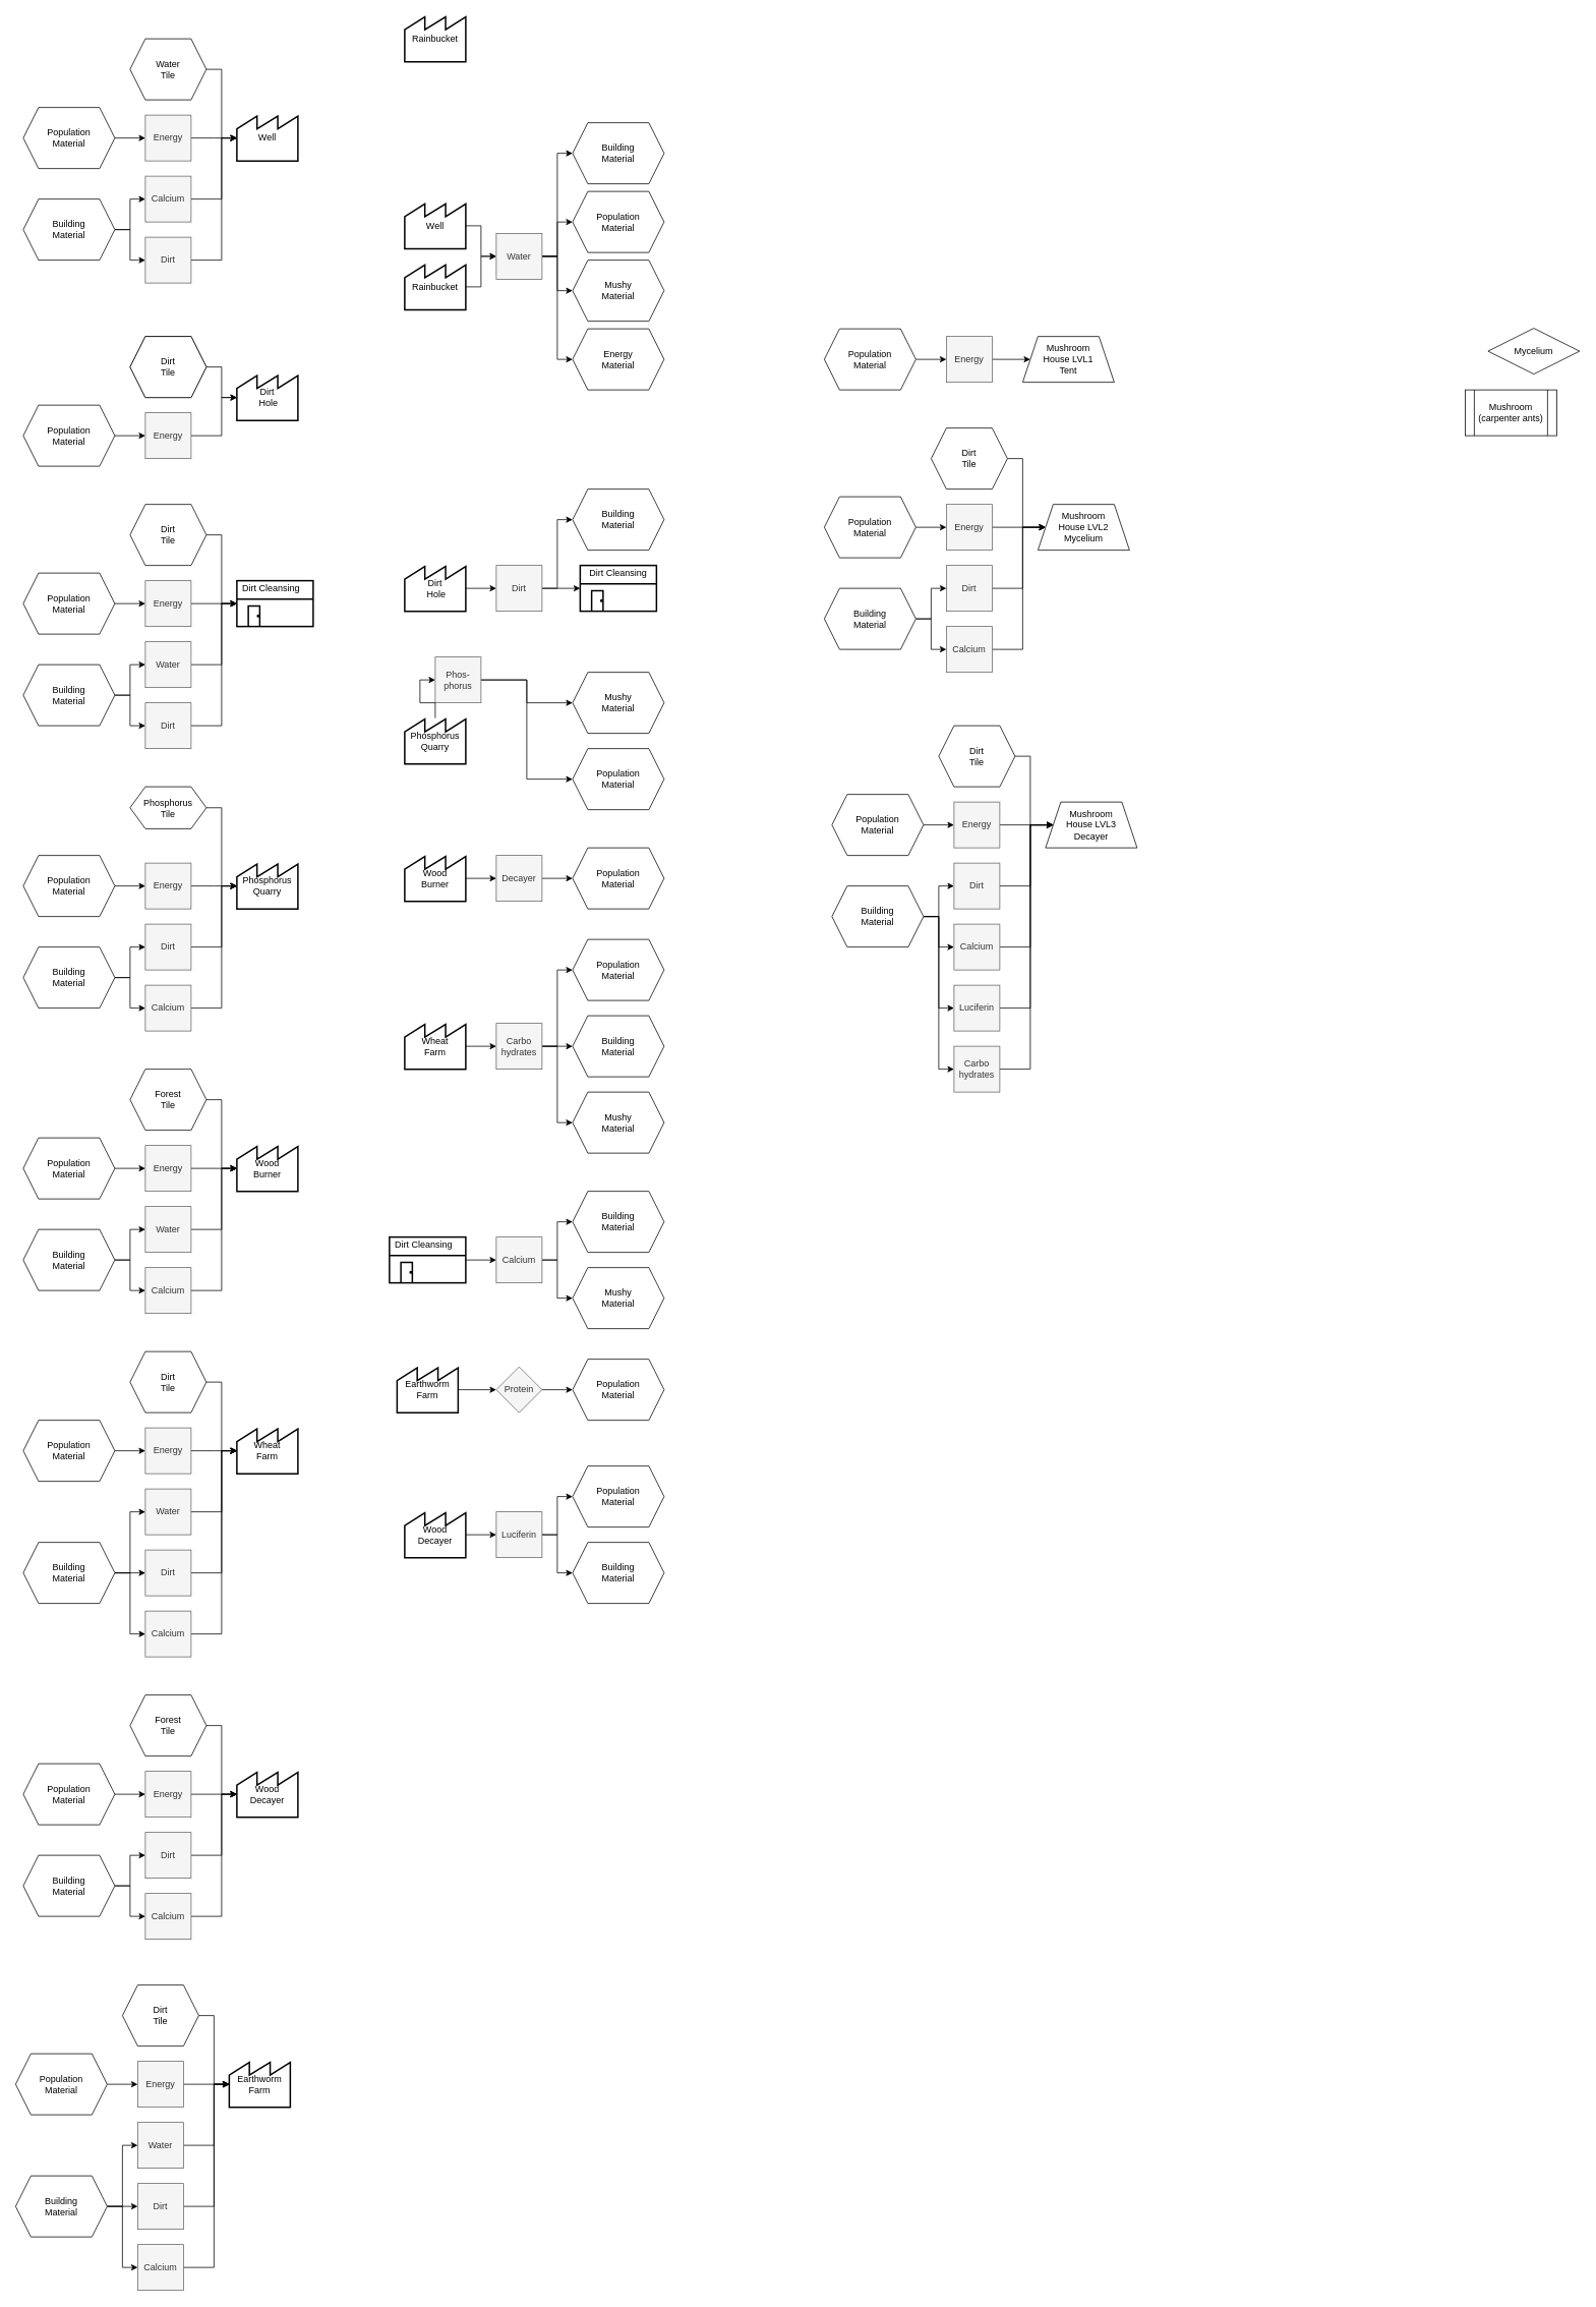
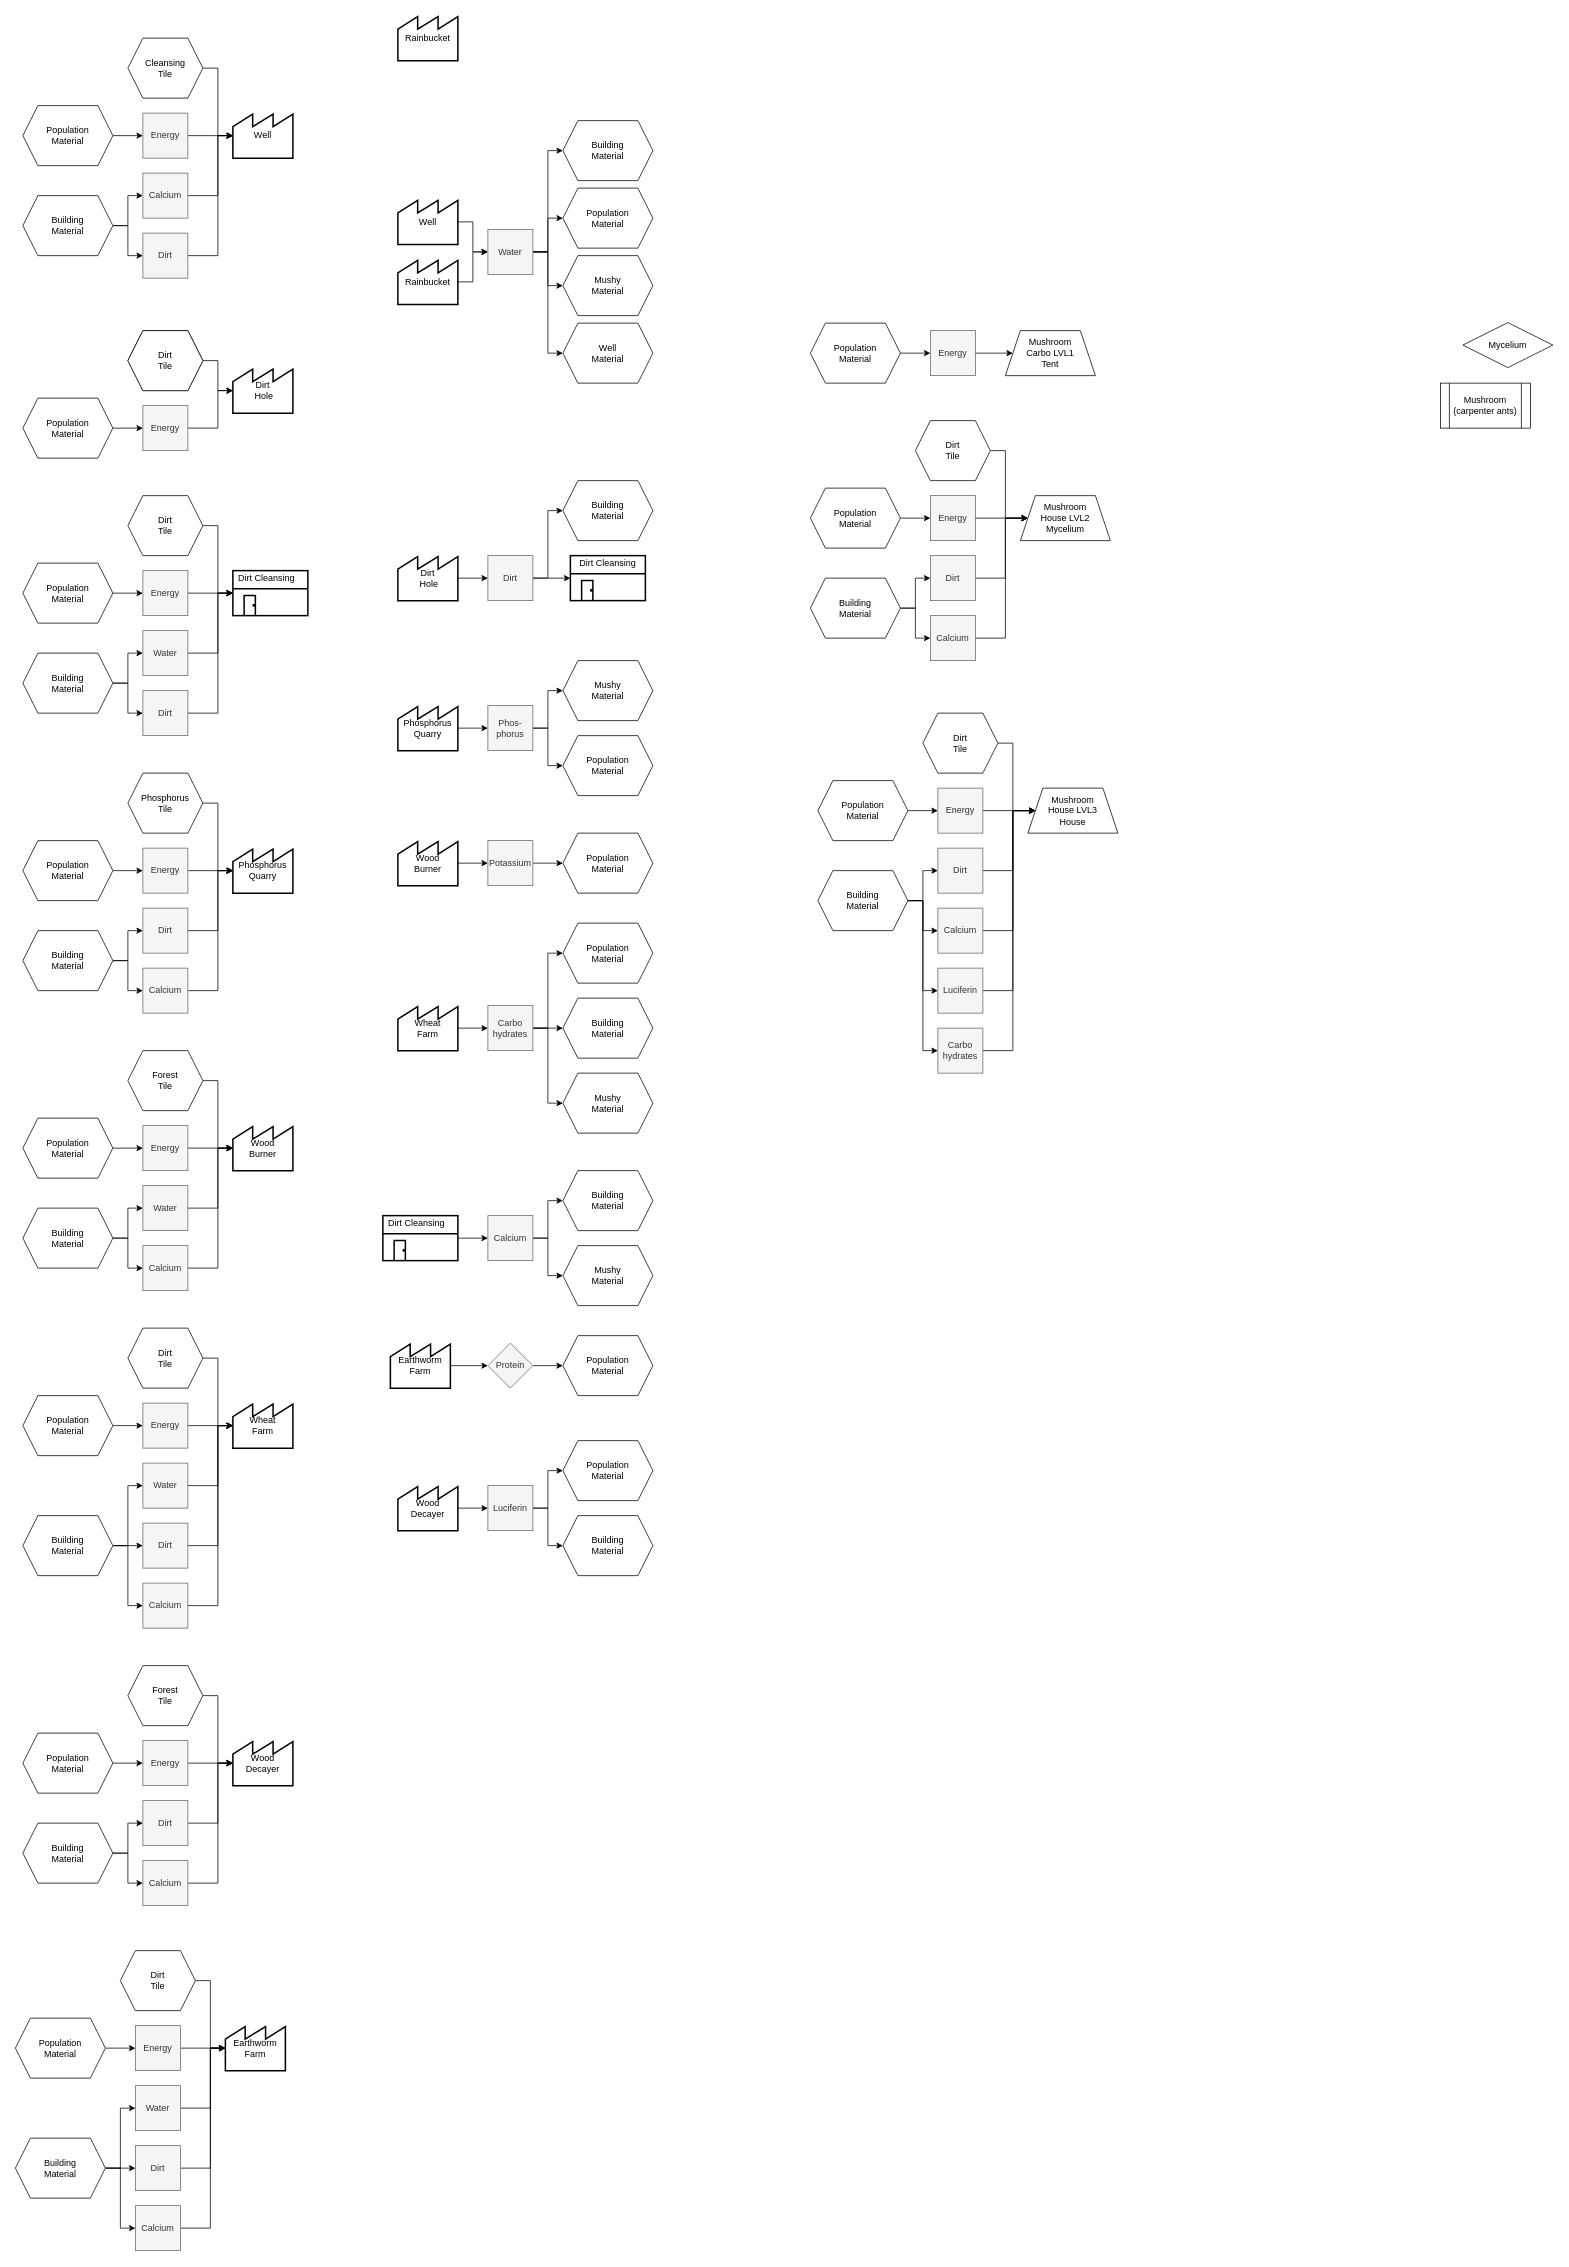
- <mxCell id="216" value="Water&lt;br&gt;Tile" style="shape=hexagon;perimeter=hexagonPerimeter2;whiteSpace=wrap;html=1;fixedSize=1;" parent="1" vertex="1"><mxGeometry x="170" y="50" width="100" height="80" as="geometry" /></mxCell>
+ <mxCell id="216" value="Cleansing&lt;br&gt;Tile" style="shape=hexagon;perimeter=hexagonPerimeter2;whiteSpace=wrap;html=1;fixedSize=1;" parent="1" vertex="1"><mxGeometry x="170" y="50" width="100" height="80" as="geometry" /></mxCell>
- <mxCell id="39" value="Energy&lt;br&gt;Material" style="shape=hexagon;perimeter=hexagonPerimeter2;whiteSpace=wrap;html=1;fixedSize=1;" parent="1" vertex="1"><mxGeometry x="750" y="430" width="120" height="80" as="geometry" /></mxCell>
+ <mxCell id="39" value="Well&lt;br&gt;Material" style="shape=hexagon;perimeter=hexagonPerimeter2;whiteSpace=wrap;html=1;fixedSize=1;" parent="1" vertex="1"><mxGeometry x="750" y="430" width="120" height="80" as="geometry" /></mxCell>
- <mxCell id="163" value="Mushroom&lt;br&gt;House LVL1&lt;br&gt;Tent" style="shape=trapezoid;perimeter=trapezoidPerimeter;whiteSpace=wrap;html=1;fixedSize=1;" parent="1" vertex="1"><mxGeometry x="1340" width="120" height="60" as="geometry" y="440" /></mxCell>
+ <mxCell id="163" value="Mushroom&lt;br&gt;Carbo LVL1&lt;br&gt;Tent" style="shape=trapezoid;perimeter=trapezoidPerimeter;whiteSpace=wrap;html=1;fixedSize=1;" parent="1" vertex="1"><mxGeometry x="1340" width="120" height="60" as="geometry" y="440" /></mxCell>
- <mxCell id="10" value="Phos-phorus" style="rounded=0;whiteSpace=wrap;html=1;fillColor=#f5f5f5;strokeColor=#666666;fontColor=#333333;" parent="1" vertex="1"><mxGeometry x="570" y="860" width="60" height="60" as="geometry" /></mxCell>
+ <mxCell id="10" value="Phos-phorus" style="rounded=0;whiteSpace=wrap;html=1;fillColor=#f5f5f5;strokeColor=#666666;fontColor=#333333;" parent="1" vertex="1"><mxGeometry x="650" y="940" width="60" height="60" as="geometry" /></mxCell>
- <mxCell id="77" value="Phosphorus&lt;br&gt;Tile" style="shape=hexagon;perimeter=hexagonPerimeter2;whiteSpace=wrap;html=1;fixedSize=1;" parent="1" vertex="1"><mxGeometry x="170" y="1030" width="100" height="55" as="geometry" /></mxCell>
+ <mxCell id="77" value="Phosphorus&lt;br&gt;Tile" style="shape=hexagon;perimeter=hexagonPerimeter2;whiteSpace=wrap;html=1;fixedSize=1;" parent="1" vertex="1"><mxGeometry x="170" y="1030" width="100" height="80" as="geometry" /></mxCell>
- <mxCell id="182" value="Mushroom&lt;br&gt;House LVL3&lt;br&gt;Decayer" style="shape=trapezoid;perimeter=trapezoidPerimeter;whiteSpace=wrap;html=1;fixedSize=1;" parent="1" vertex="1"><mxGeometry x="1370" y="1050" width="120" height="60" as="geometry" /></mxCell>
+ <mxCell id="182" value="Mushroom&lt;br&gt;House LVL3&lt;br&gt;House" style="shape=trapezoid;perimeter=trapezoidPerimeter;whiteSpace=wrap;html=1;fixedSize=1;" parent="1" vertex="1"><mxGeometry x="1370" y="1050" width="120" height="60" as="geometry" /></mxCell>
- <mxCell id="23" value="Decayer" style="rounded=0;whiteSpace=wrap;html=1;fillColor=#f5f5f5;strokeColor=#666666;fontColor=#333333;" parent="1" vertex="1"><mxGeometry x="650" y="1120" width="60" height="60" as="geometry" /></mxCell>
+ <mxCell id="23" value="Potassium" style="rounded=0;whiteSpace=wrap;html=1;fillColor=#f5f5f5;strokeColor=#666666;fontColor=#333333;" parent="1" vertex="1"><mxGeometry x="650" y="1120" width="60" height="60" as="geometry" /></mxCell>
